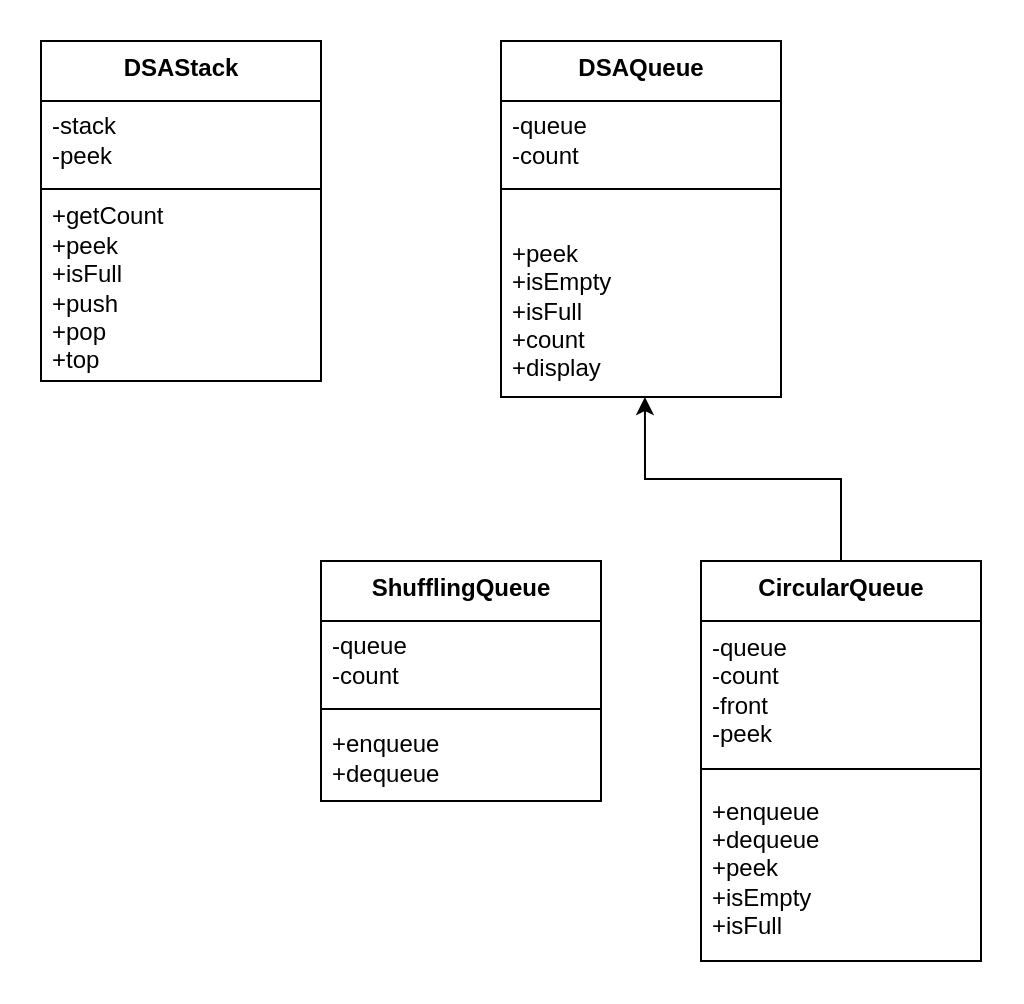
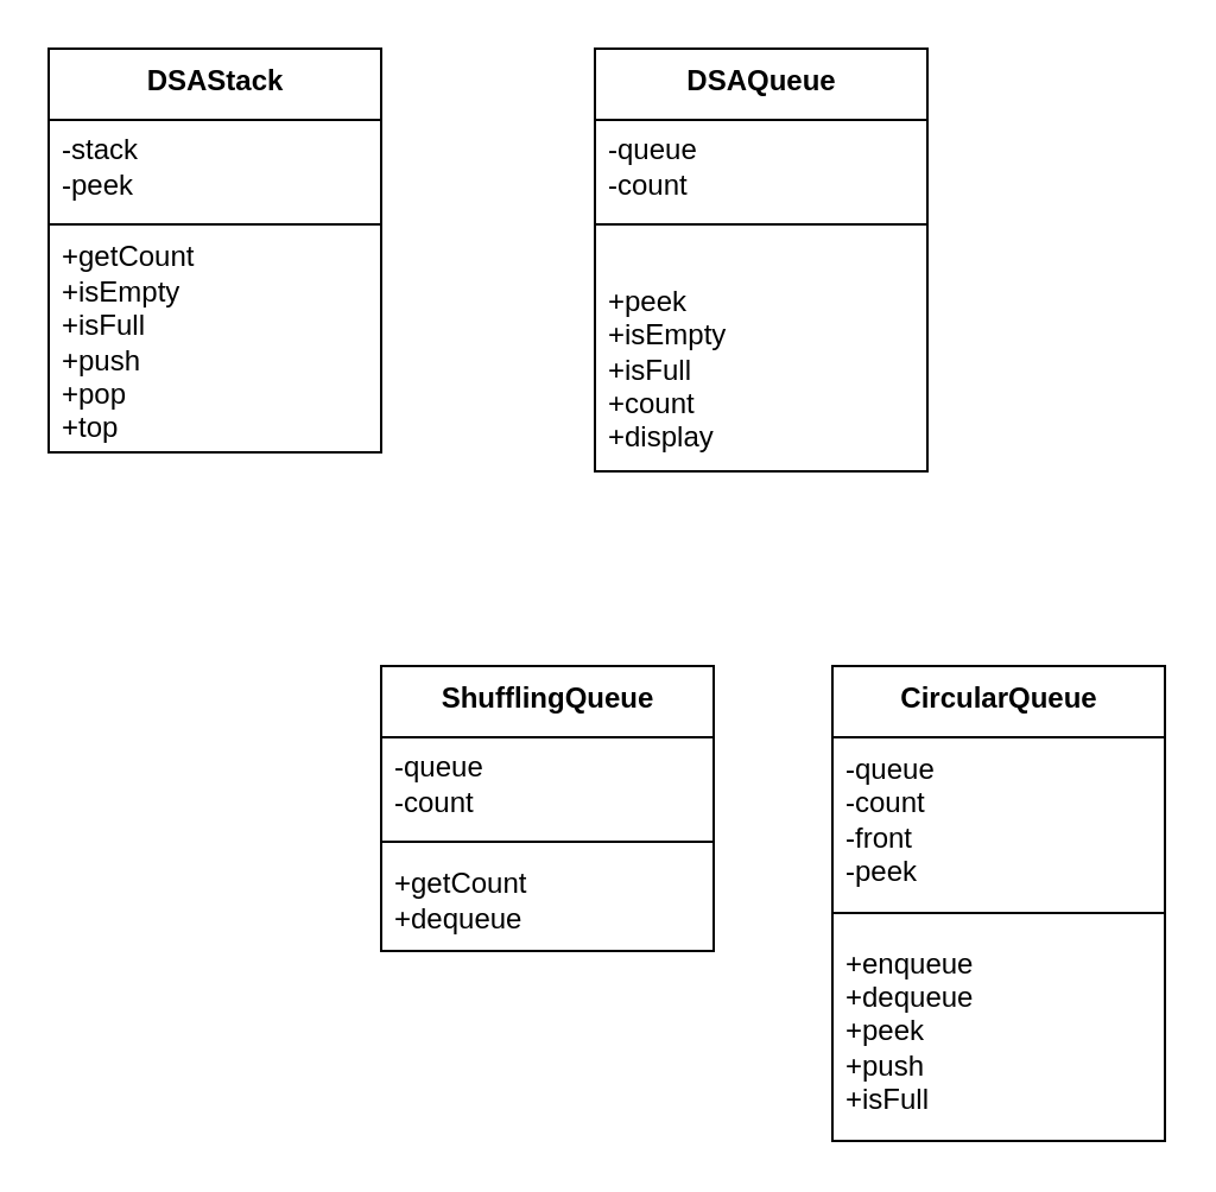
- <mxCell id="5" value="+getCount&lt;br&gt;+peek&lt;br&gt;+isFull&lt;br&gt;+push&lt;br&gt;+pop&lt;br&gt;+top" style="text;html=1;strokeColor=none;fillColor=none;align=left;verticalAlign=middle;spacingLeft=4;spacingRight=4;overflow=hidden;rotatable=0;points=[[0,0.5],[1,0.5]];portConstraint=eastwest;" parent="2" vertex="1"><mxGeometry y="78" width="140" height="92" as="geometry" /></mxCell>
+ <mxCell id="5" value="+getCount&lt;br&gt;+isEmpty&lt;br&gt;+isFull&lt;br&gt;+push&lt;br&gt;+pop&lt;br&gt;+top" style="text;html=1;strokeColor=none;fillColor=none;align=left;verticalAlign=middle;spacingLeft=4;spacingRight=4;overflow=hidden;rotatable=0;points=[[0,0.5],[1,0.5]];portConstraint=eastwest;" parent="2" vertex="1"><mxGeometry y="78" width="140" height="92" as="geometry" /></mxCell>
- <mxCell id="14" style="edgeStyle=orthogonalEdgeStyle;rounded=0;orthogonalLoop=1;jettySize=auto;html=1;entryX=0.514;entryY=1;entryDx=0;entryDy=0;entryPerimeter=0;" parent="1" source="15" target="9" edge="1"><mxGeometry relative="1" as="geometry" /></mxCell>
- <mxCell id="13" value="+enqueue&lt;br&gt;+dequeue" style="text;html=1;strokeColor=none;fillColor=none;align=left;verticalAlign=middle;spacingLeft=4;spacingRight=4;overflow=hidden;rotatable=0;points=[[0,0.5],[1,0.5]];portConstraint=eastwest;" parent="10" vertex="1"><mxGeometry y="78" width="140" height="42" as="geometry" /></mxCell>
+ <mxCell id="13" value="+getCount&lt;br&gt;+dequeue" style="text;html=1;strokeColor=none;fillColor=none;align=left;verticalAlign=middle;spacingLeft=4;spacingRight=4;overflow=hidden;rotatable=0;points=[[0,0.5],[1,0.5]];portConstraint=eastwest;" parent="10" vertex="1"><mxGeometry y="78" width="140" height="42" as="geometry" /></mxCell>
- <mxCell id="18" value="+enqueue&lt;br&gt;+dequeue&lt;br&gt;+peek&lt;br&gt;+isEmpty&lt;br&gt;+isFull" style="text;html=1;strokeColor=none;fillColor=none;align=left;verticalAlign=middle;spacingLeft=4;spacingRight=4;overflow=hidden;rotatable=0;points=[[0,0.5],[1,0.5]];portConstraint=eastwest;" parent="15" vertex="1"><mxGeometry y="108" width="140" height="92" as="geometry" /></mxCell>
+ <mxCell id="18" value="+enqueue&lt;br&gt;+dequeue&lt;br&gt;+peek&lt;br&gt;+push&lt;br&gt;+isFull" style="text;html=1;strokeColor=none;fillColor=none;align=left;verticalAlign=middle;spacingLeft=4;spacingRight=4;overflow=hidden;rotatable=0;points=[[0,0.5],[1,0.5]];portConstraint=eastwest;" parent="15" vertex="1"><mxGeometry y="108" width="140" height="92" as="geometry" /></mxCell>
